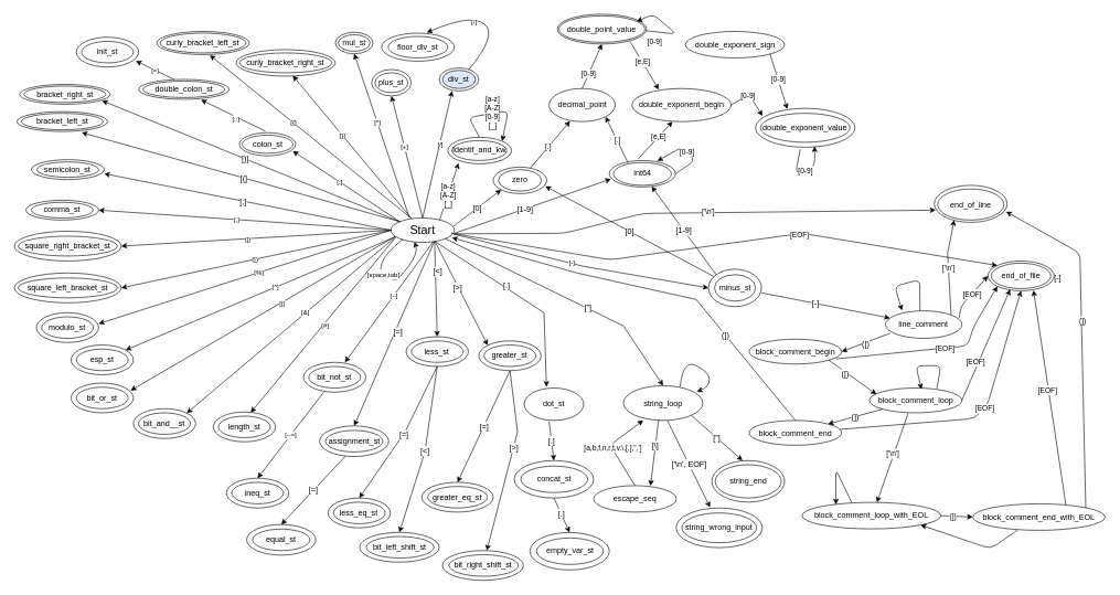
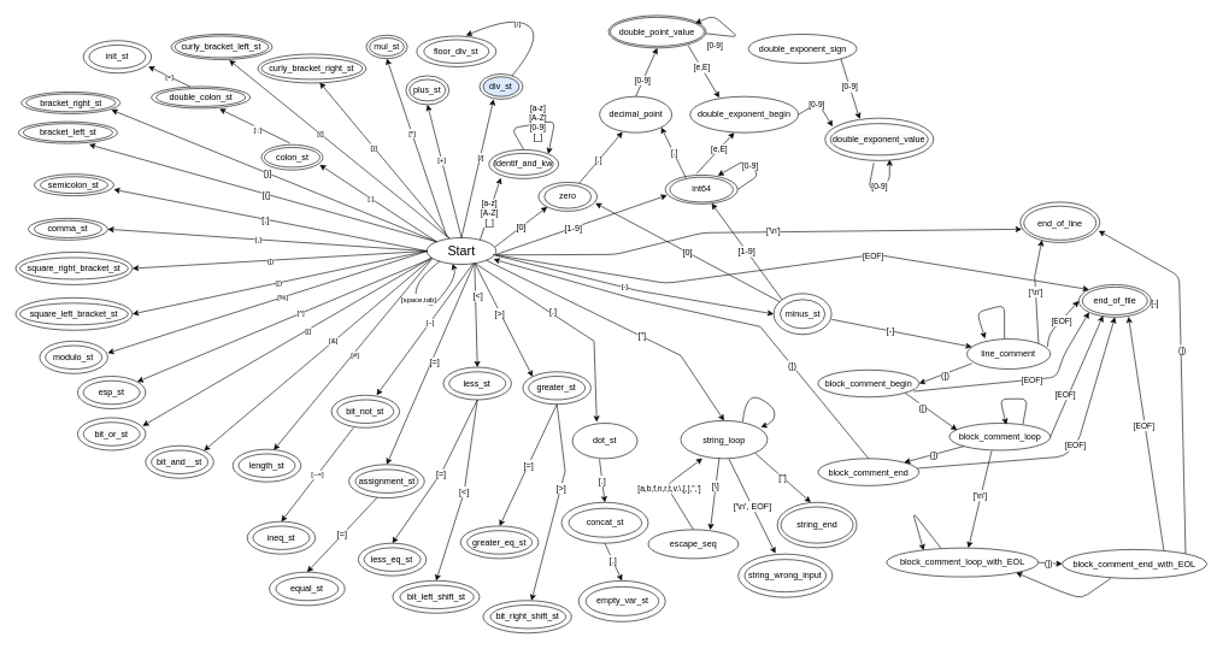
- <mxCell id="212" value="block_comment_loop_with_EOL" style="ellipse;whiteSpace=wrap;html=1;" vertex="1" parent="1"><mxGeometry x="1210.86" y="758.6" width="210" height="40" as="geometry" /></mxCell>
+ <mxCell id="212" value="block_comment_loop_with_EOL" style="ellipse;whiteSpace=wrap;html=1;" vertex="1" parent="1"><mxGeometry x="1225.86" y="758.6" width="210" height="40" as="geometry" /></mxCell>
